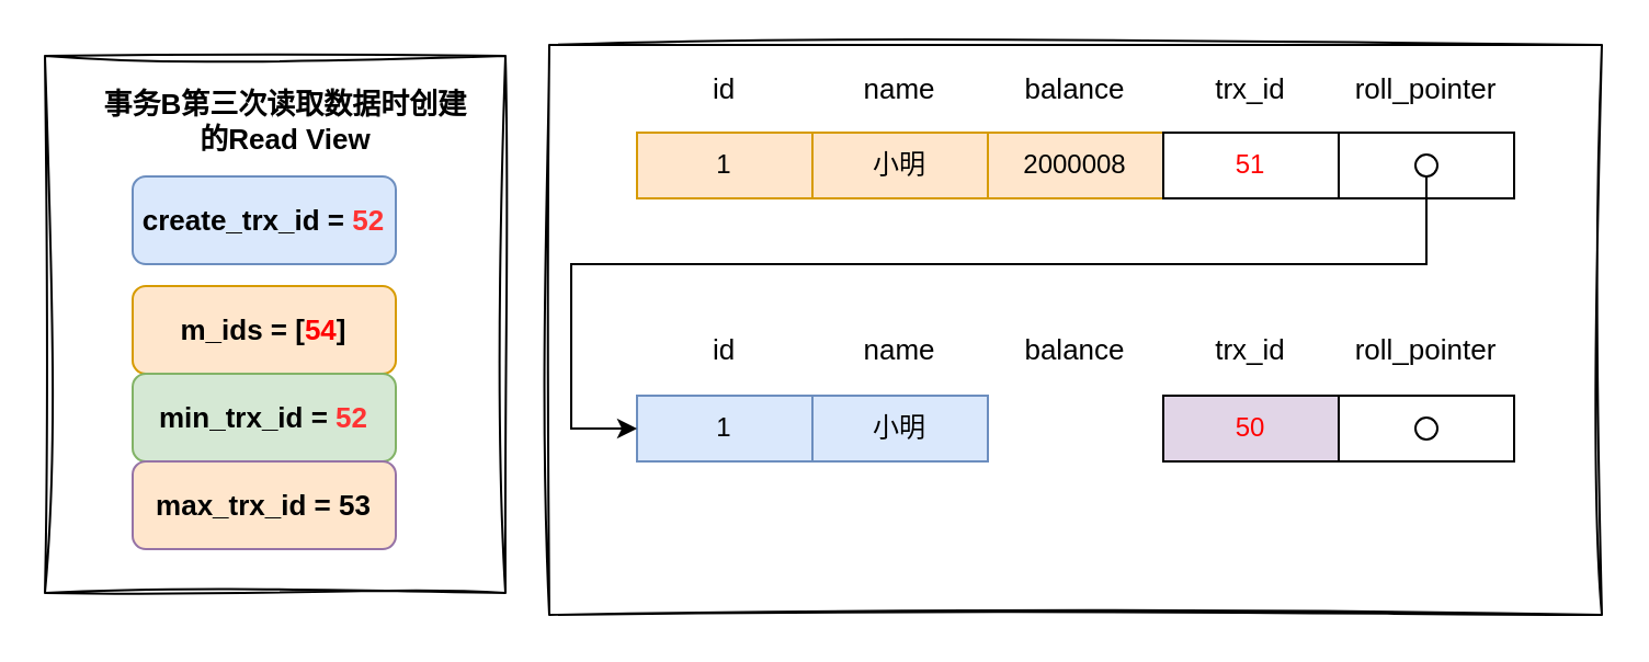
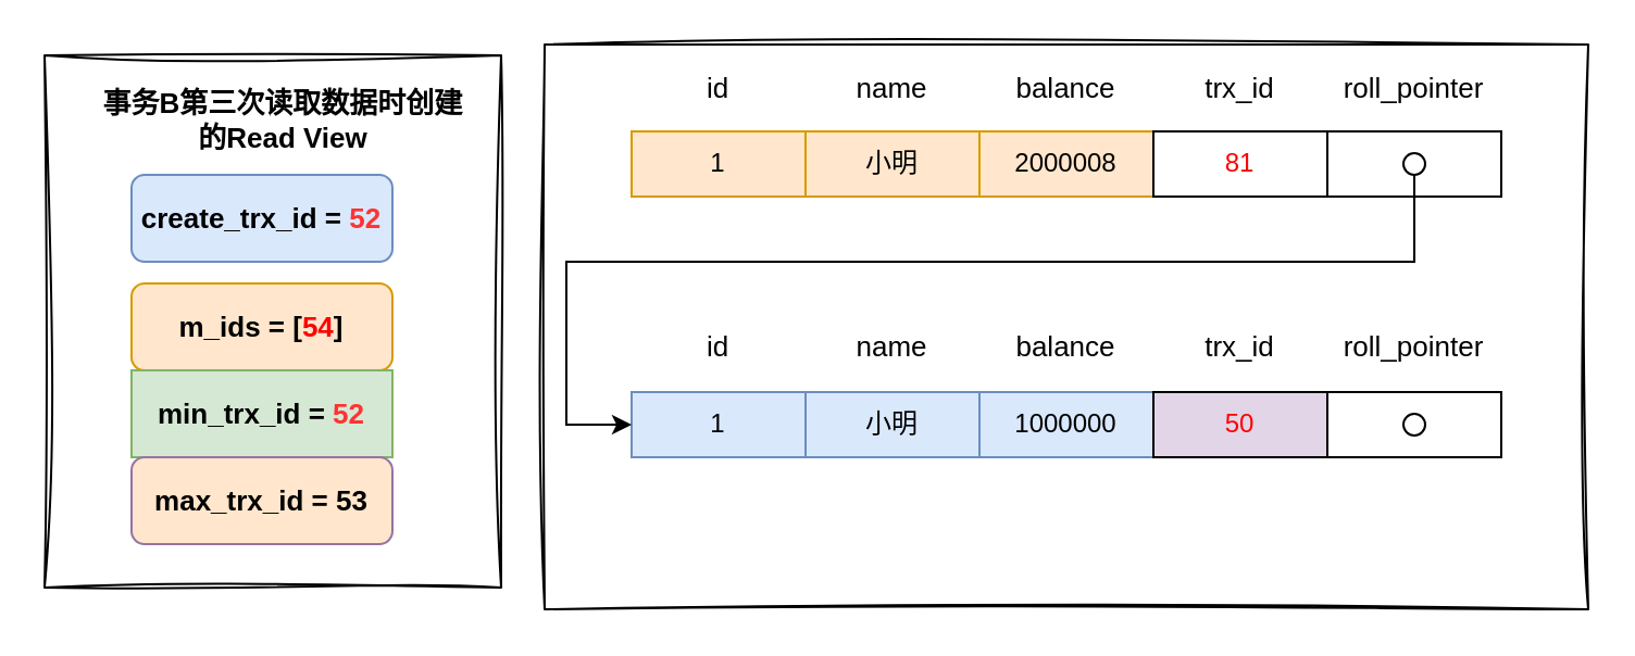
- <mxCell id="15" value="&lt;font color=&quot;#ff0000&quot;&gt;51&lt;/font&gt;" style="rounded=0;whiteSpace=wrap;html=1;" vertex="1" parent="1"><mxGeometry x="530" y="60" width="80" height="30" as="geometry" /></mxCell>
+ <mxCell id="15" value="&lt;font color=&quot;#ff0000&quot;&gt;81&lt;/font&gt;" style="rounded=0;whiteSpace=wrap;html=1;" vertex="1" parent="1"><mxGeometry x="530" y="60" width="80" height="30" as="geometry" /></mxCell>
- <mxCell id="6" value="&lt;font style=&quot;font-size: 13px;&quot;&gt;&lt;b&gt;min_trx_id = &lt;font color=&quot;#ff3333&quot;&gt;52&lt;/font&gt;&lt;/b&gt;&lt;/font&gt;" style="rounded=1;whiteSpace=wrap;html=1;fillColor=#d5e8d4;strokeColor=#82b366;" vertex="1" parent="1"><mxGeometry x="60" y="170" width="120" height="40" as="geometry" /></mxCell>
+ <mxCell id="6" value="&lt;font style=&quot;font-size: 13px;&quot;&gt;&lt;b&gt;min_trx_id = &lt;font color=&quot;#ff3333&quot;&gt;52&lt;/font&gt;&lt;/b&gt;&lt;/font&gt;" style="whiteSpace=wrap;html=1;fillColor=#d5e8d4;strokeColor=#82b366;rounded=0;" vertex="1" parent="1"><mxGeometry x="60" y="170" width="120" height="40" as="geometry" /></mxCell>
+ <mxCell id="14" value="1000000" style="rounded=0;whiteSpace=wrap;html=1;fillColor=#dae8fc;strokeColor=#6c8ebf;" vertex="1" parent="1"><mxGeometry x="450" y="180" width="80" height="30" as="geometry" /></mxCell>
